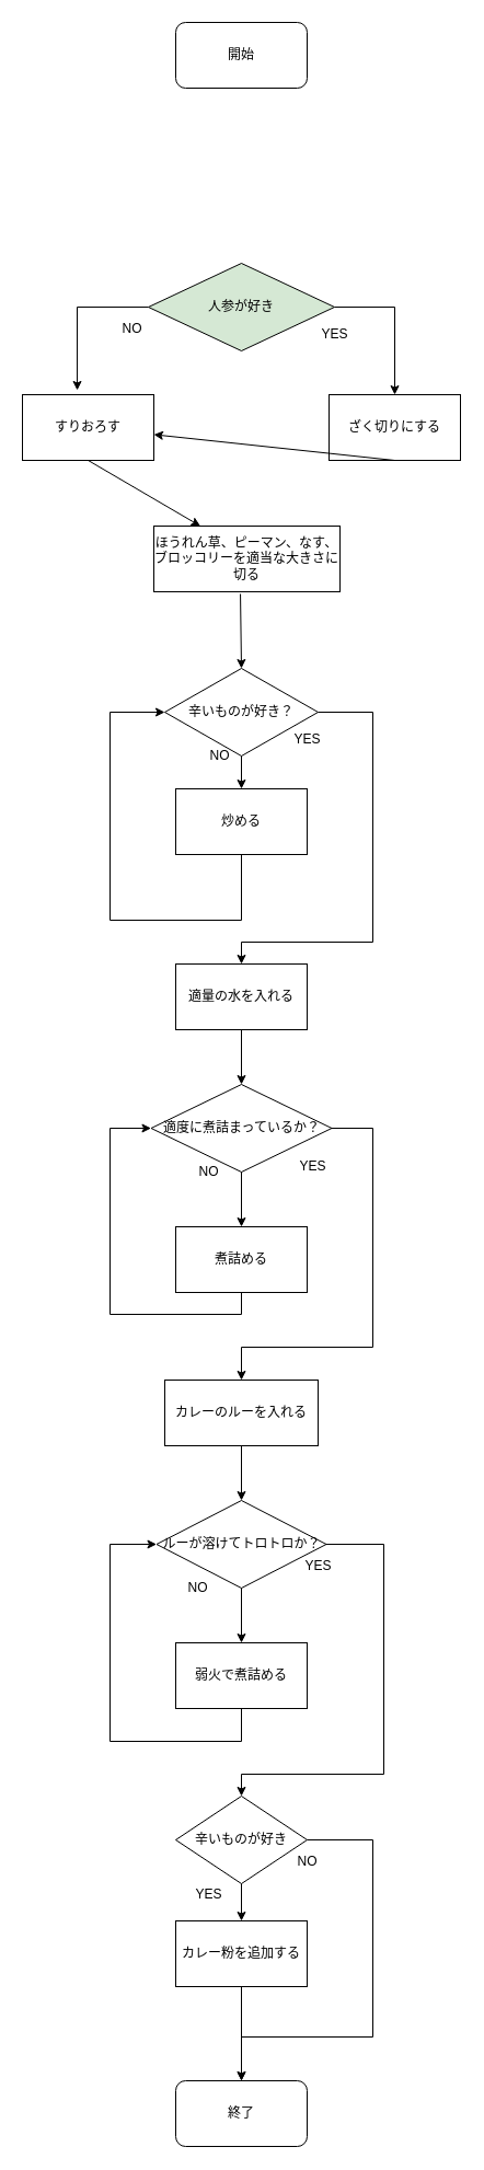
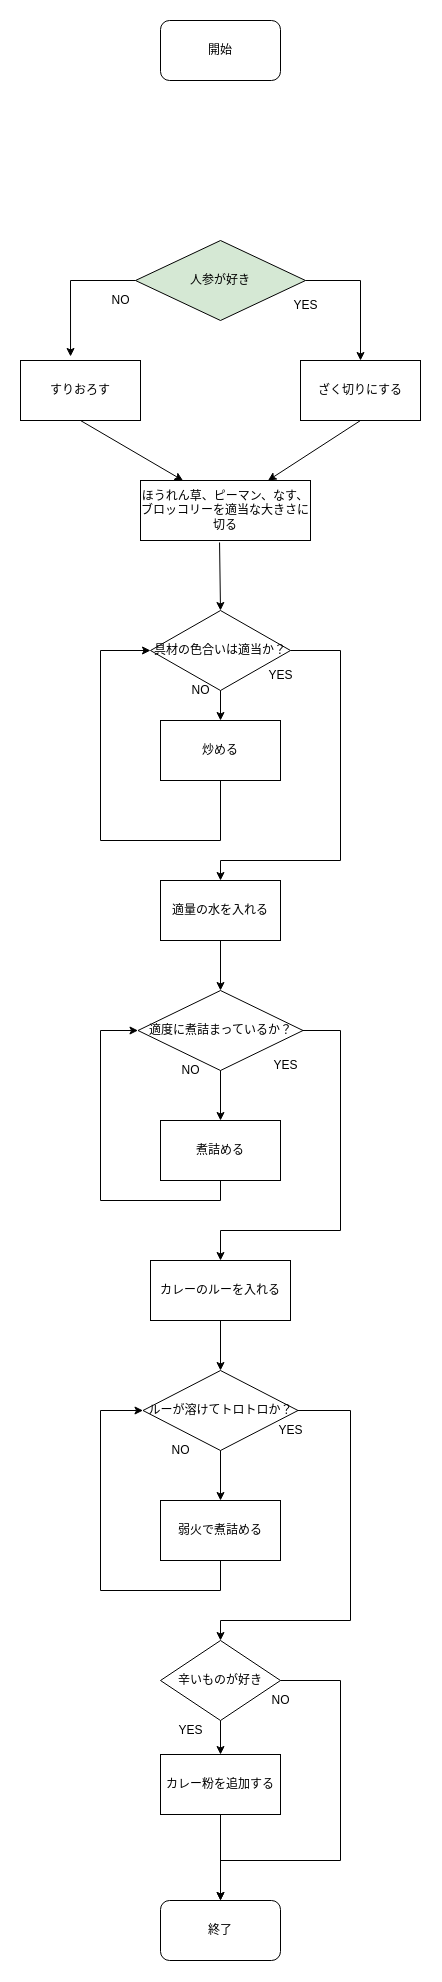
- <mxCell id="12" value="" style="endArrow=classic;html=1;rounded=0;exitX=0.5;exitY=1;exitDx=0;exitDy=0;" edge="1" parent="1" source="5" target="4"><mxGeometry width="50" height="50" relative="1" as="geometry"><mxPoint x="200" y="480" as="sourcePoint" /><mxPoint x="250" y="430" as="targetPoint" /></mxGeometry></mxCell>
+ <mxCell id="12" value="" style="endArrow=classic;html=1;rounded=0;exitX=0.5;exitY=1;exitDx=0;exitDy=0;entryX=0.75;entryY=0;entryDx=0;entryDy=0;" edge="1" parent="1" source="5" target="10"><mxGeometry width="50" height="50" relative="1" as="geometry"><mxPoint x="200" y="480" as="sourcePoint" /><mxPoint x="250" y="430" as="targetPoint" /></mxGeometry></mxCell>
- <mxCell id="13" value="辛いものが好き？" style="rhombus;whiteSpace=wrap;html=1;" vertex="1" parent="1"><mxGeometry x="150" y="610" width="140" height="80" as="geometry" /></mxCell>
+ <mxCell id="13" value="具材の色合いは適当か？" style="rhombus;whiteSpace=wrap;html=1;" vertex="1" parent="1"><mxGeometry x="150" y="610" width="140" height="80" as="geometry" /></mxCell>
